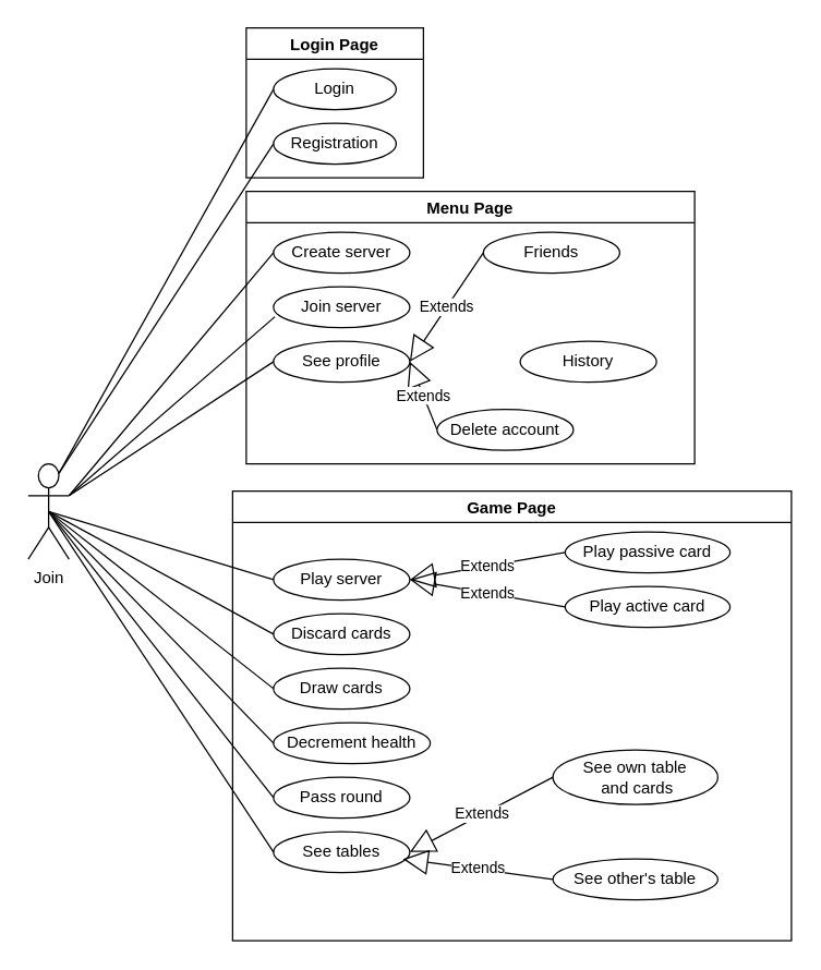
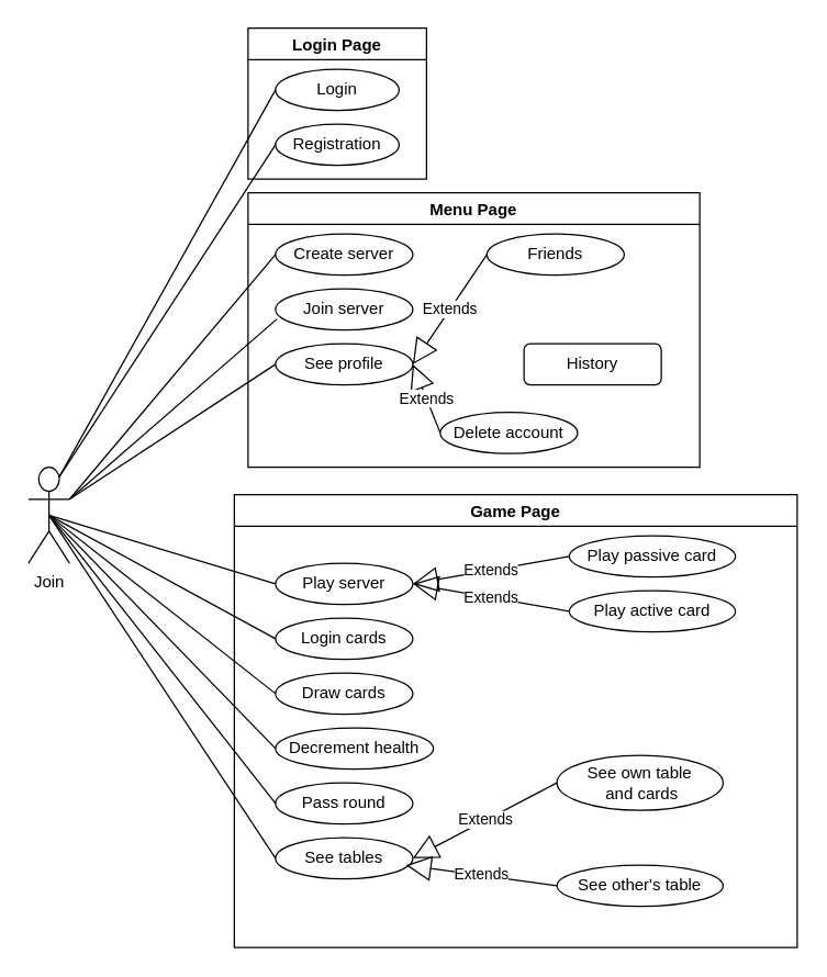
- <mxCell id="20" value="History" style="ellipse;whiteSpace=wrap;html=1;" vertex="1" parent="16"><mxGeometry x="201" y="110" width="100" height="30" as="geometry" /></mxCell>
+ <mxCell id="20" value="History" style="whiteSpace=wrap;html=1;rounded=1;" vertex="1" parent="16"><mxGeometry x="201" y="110" width="100" height="30" as="geometry" /></mxCell>
- <mxCell id="22" value="Discard cards" style="ellipse;whiteSpace=wrap;html=1;" vertex="1" parent="1"><mxGeometry x="200" y="450" width="100" height="30" as="geometry" /></mxCell>
+ <mxCell id="22" value="Login cards" style="ellipse;whiteSpace=wrap;html=1;" vertex="1" parent="1"><mxGeometry x="200" y="450" width="100" height="30" as="geometry" /></mxCell>
